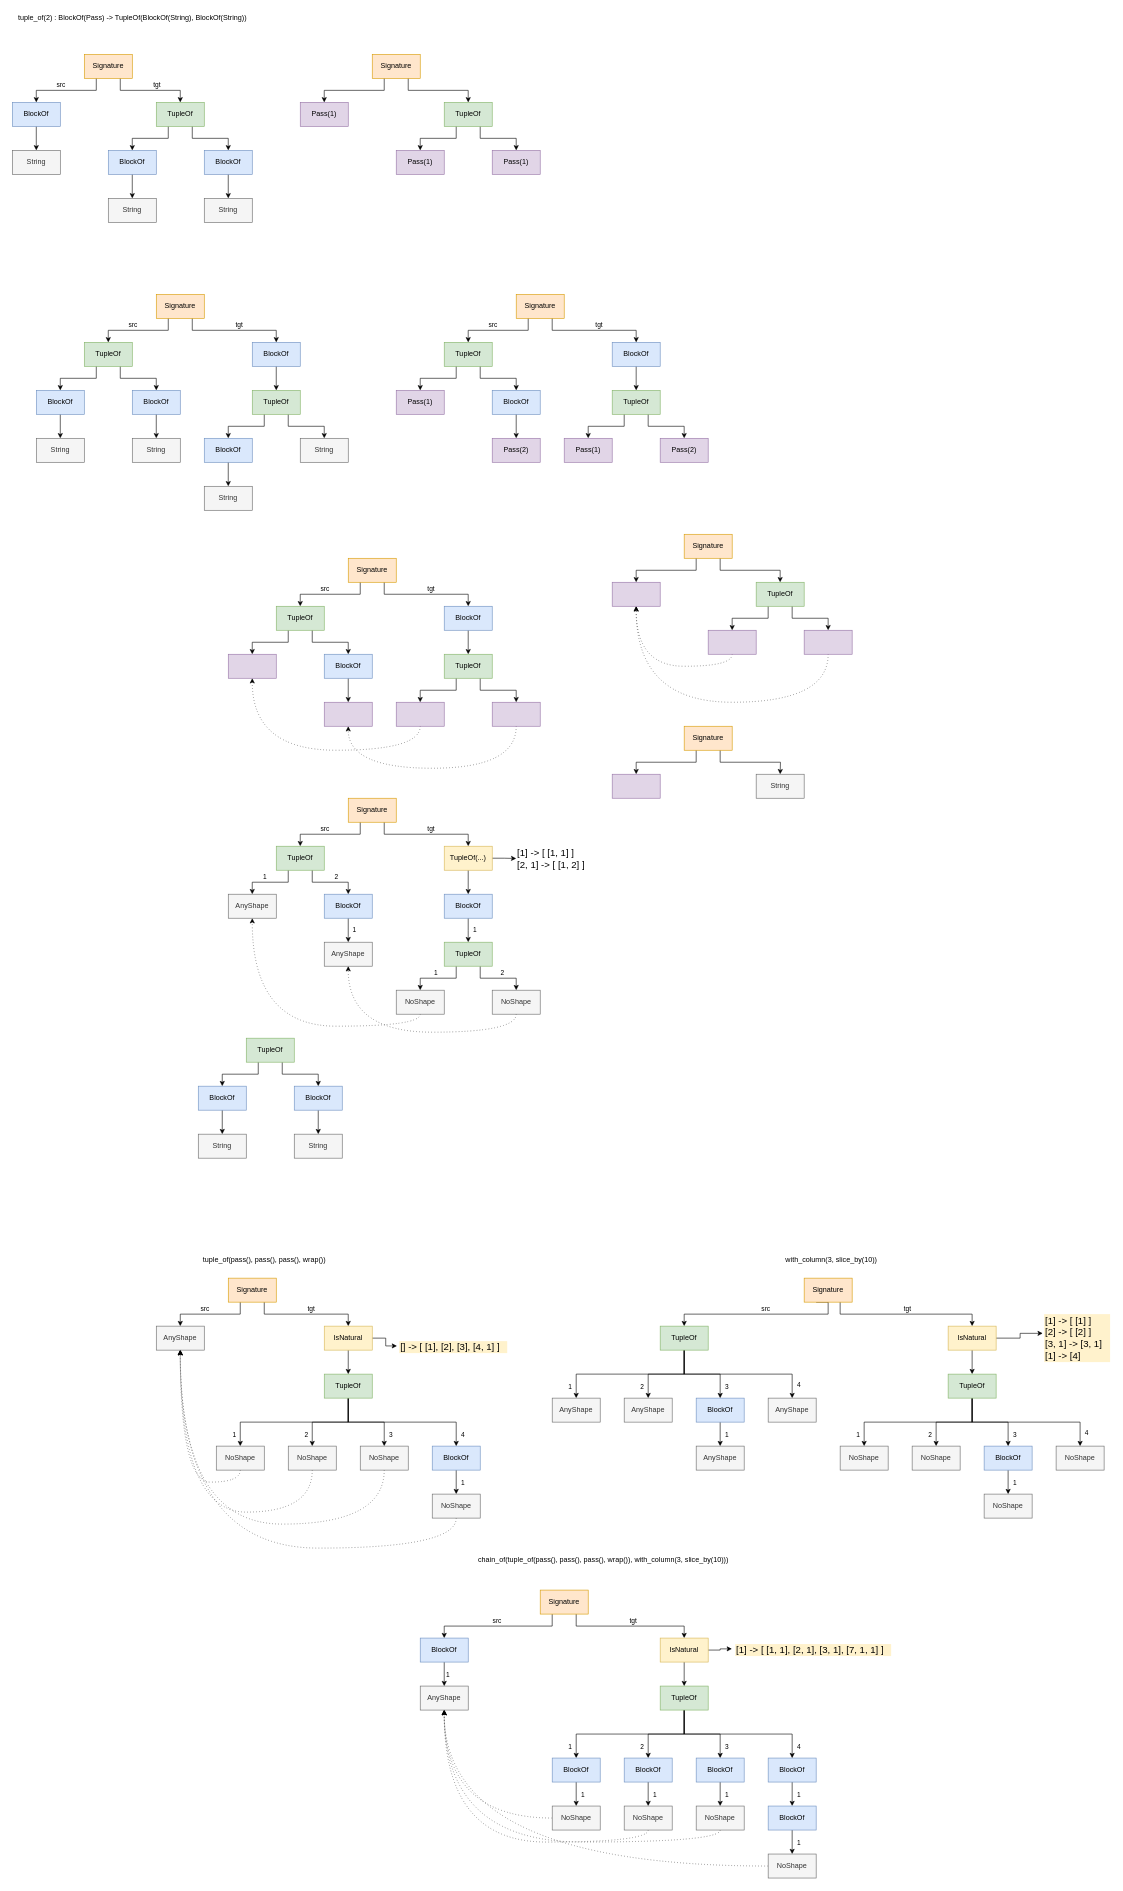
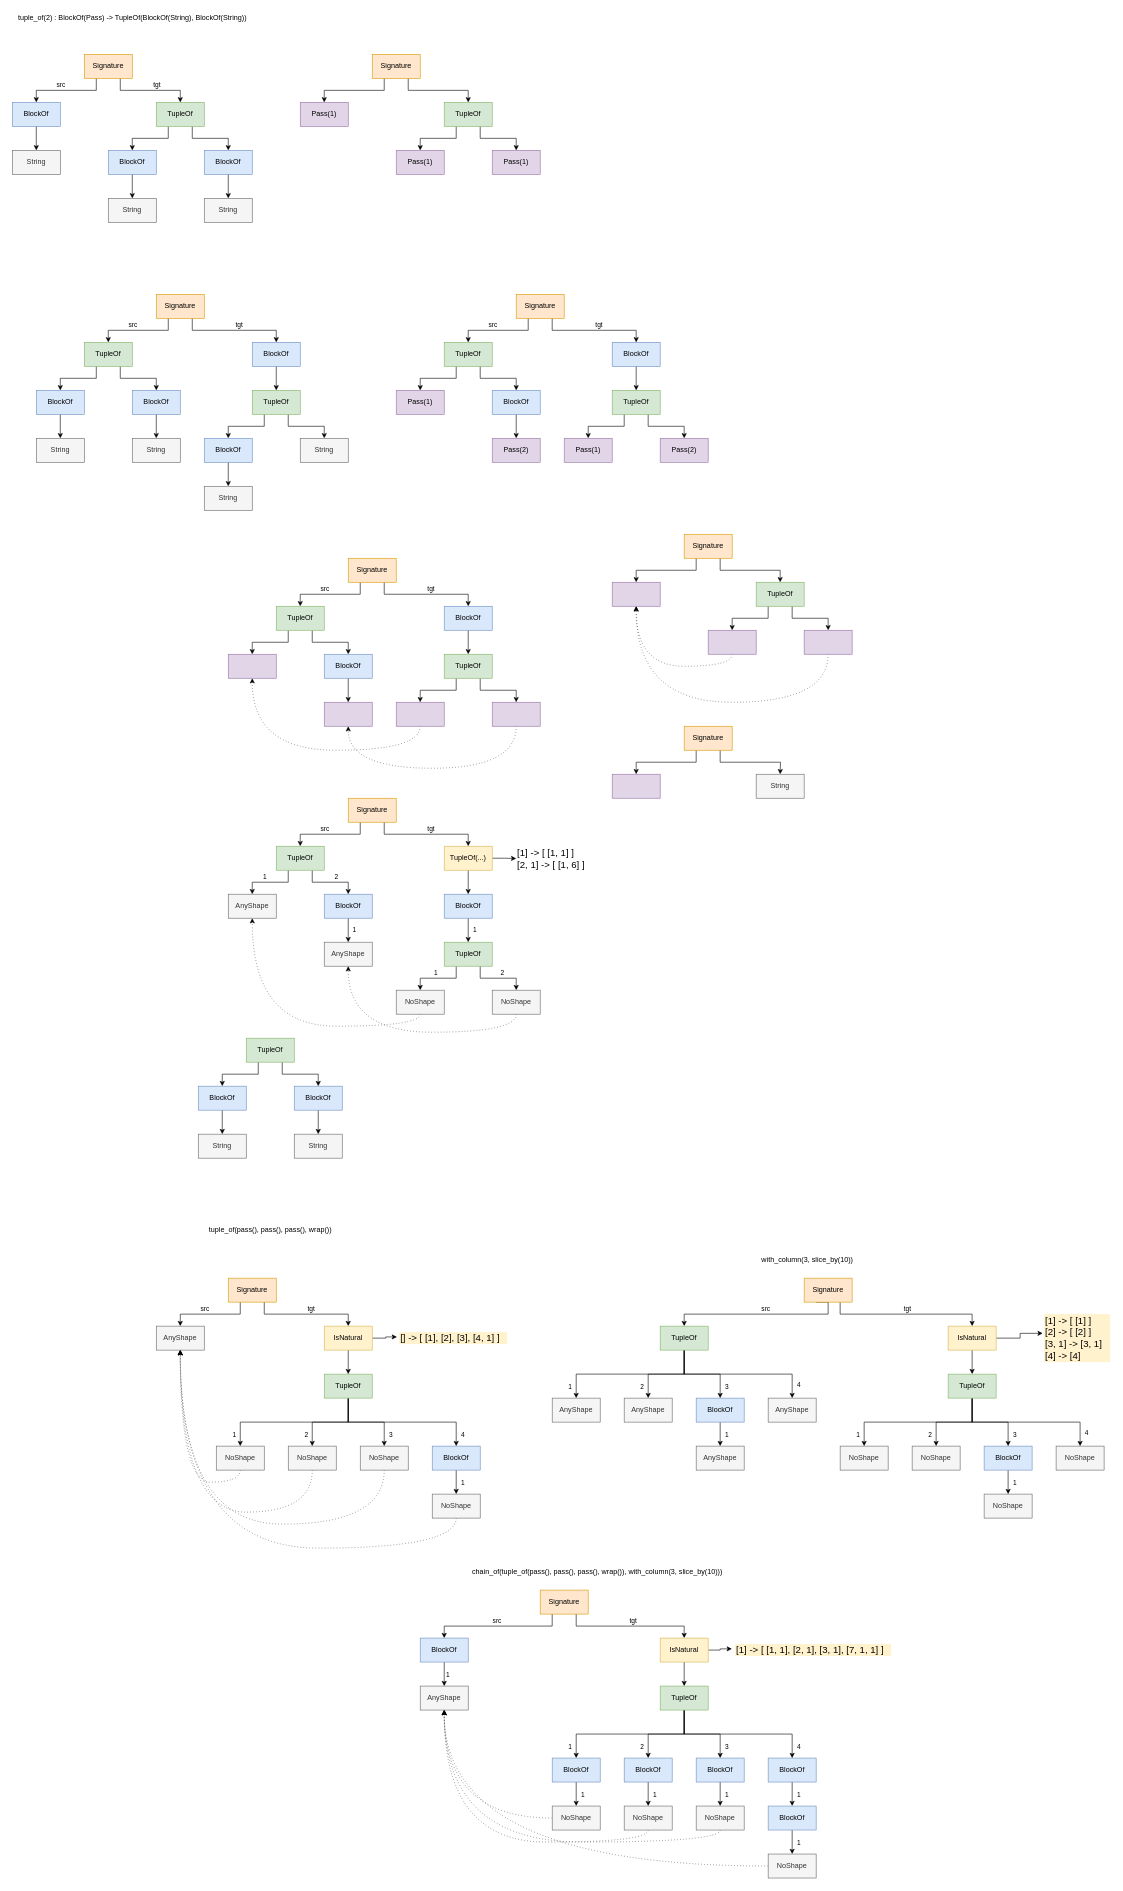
- <mxCell id="137" value="[1] -&amp;gt; [ [1, 1] ]&lt;br&gt;[2, 1] -&amp;gt; [ [1, 2] ]" style="text;html=1;align=left;verticalAlign=middle;resizable=0;points=[];autosize=1;fontSize=16;" vertex="1" parent="1"><mxGeometry x="860" y="1410" width="130" height="40" as="geometry" /></mxCell>
+ <mxCell id="137" value="[1] -&amp;gt; [ [1, 1] ]&lt;br&gt;[2, 1] -&amp;gt; [ [1, 6] ]" style="text;html=1;align=left;verticalAlign=middle;resizable=0;points=[];autosize=1;fontSize=16;" vertex="1" parent="1"><mxGeometry x="860" y="1410" width="130" height="40" as="geometry" /></mxCell>
- <mxCell id="147" value="tuple_of(pass(), pass(), pass(), wrap())" style="text;html=1;align=center;verticalAlign=middle;resizable=0;points=[];autosize=1;fontSize=12;" vertex="1" parent="1"><mxGeometry x="330" y="2090" width="220" height="20" as="geometry" /></mxCell>
+ <mxCell id="147" value="tuple_of(pass(), pass(), pass(), wrap())" style="text;html=1;align=center;verticalAlign=middle;resizable=0;points=[];autosize=1;fontSize=12;" vertex="1" parent="1"><mxGeometry x="340" y="2040" width="220" height="20" as="geometry" /></mxCell>
- <mxCell id="178" value="with_column(3, slice_by(10))" style="text;html=1;align=center;verticalAlign=middle;resizable=0;points=[];autosize=1;fontSize=12;" vertex="1" parent="1"><mxGeometry x="1300" y="2090" width="170" height="20" as="geometry" /></mxCell>
+ <mxCell id="178" value="with_column(3, slice_by(10))" style="text;html=1;align=center;verticalAlign=middle;resizable=0;points=[];autosize=1;fontSize=12;" vertex="1" parent="1"><mxGeometry x="1260" y="2090" width="170" height="20" as="geometry" /></mxCell>
- <mxCell id="187" value="[1] -&amp;gt; [ [1] ]&lt;br&gt;[2] -&amp;gt; [ [2] ]&lt;br&gt;[3, 1] -&amp;gt; [3, 1]&lt;br&gt;[1] -&amp;gt; [4]" style="text;html=1;align=left;verticalAlign=middle;resizable=0;points=[];autosize=1;fontSize=16;fillColor=#fff2cc;perimeterSpacing=0;" vertex="1" parent="1"><mxGeometry x="1740" y="2190" width="110" height="80" as="geometry" /></mxCell>
+ <mxCell id="187" value="[1] -&amp;gt; [ [1] ]&lt;br&gt;[2] -&amp;gt; [ [2] ]&lt;br&gt;[3, 1] -&amp;gt; [3, 1]&lt;br&gt;[4] -&amp;gt; [4]" style="text;html=1;align=left;verticalAlign=middle;resizable=0;points=[];autosize=1;fontSize=16;fillColor=#fff2cc;perimeterSpacing=0;" vertex="1" parent="1"><mxGeometry x="1740" y="2190" width="110" height="80" as="geometry" /></mxCell>
- <mxCell id="173" value="[] -&amp;gt; [ [1], [2], [3], [4, 1] ]" style="text;html=1;align=left;verticalAlign=middle;resizable=0;points=[];autosize=1;fontSize=16;fillColor=#fff2cc;perimeterSpacing=0;" vertex="1" parent="1"><mxGeometry x="665" y="2235" width="180" height="20" as="geometry" /></mxCell>
+ <mxCell id="173" value="[] -&amp;gt; [ [1], [2], [3], [4, 1] ]" style="text;html=1;align=left;verticalAlign=middle;resizable=0;points=[];autosize=1;fontSize=16;fillColor=#fff2cc;perimeterSpacing=0;" vertex="1" parent="1"><mxGeometry x="665" y="2220" width="180" height="20" as="geometry" /></mxCell>
- <mxCell id="220" value="chain_of(tuple_of(pass(), pass(), pass(), wrap()), with_column(3, slice_by(10)))" style="text;html=1;align=center;verticalAlign=middle;resizable=0;points=[];autosize=1;fontSize=12;" vertex="1" parent="1"><mxGeometry x="790" y="2590" width="430" height="20" as="geometry" /></mxCell>
+ <mxCell id="220" value="chain_of(tuple_of(pass(), pass(), pass(), wrap()), with_column(3, slice_by(10)))" style="text;html=1;align=center;verticalAlign=middle;resizable=0;points=[];autosize=1;fontSize=12;" vertex="1" parent="1"><mxGeometry x="780" y="2610" width="430" height="20" as="geometry" /></mxCell>
